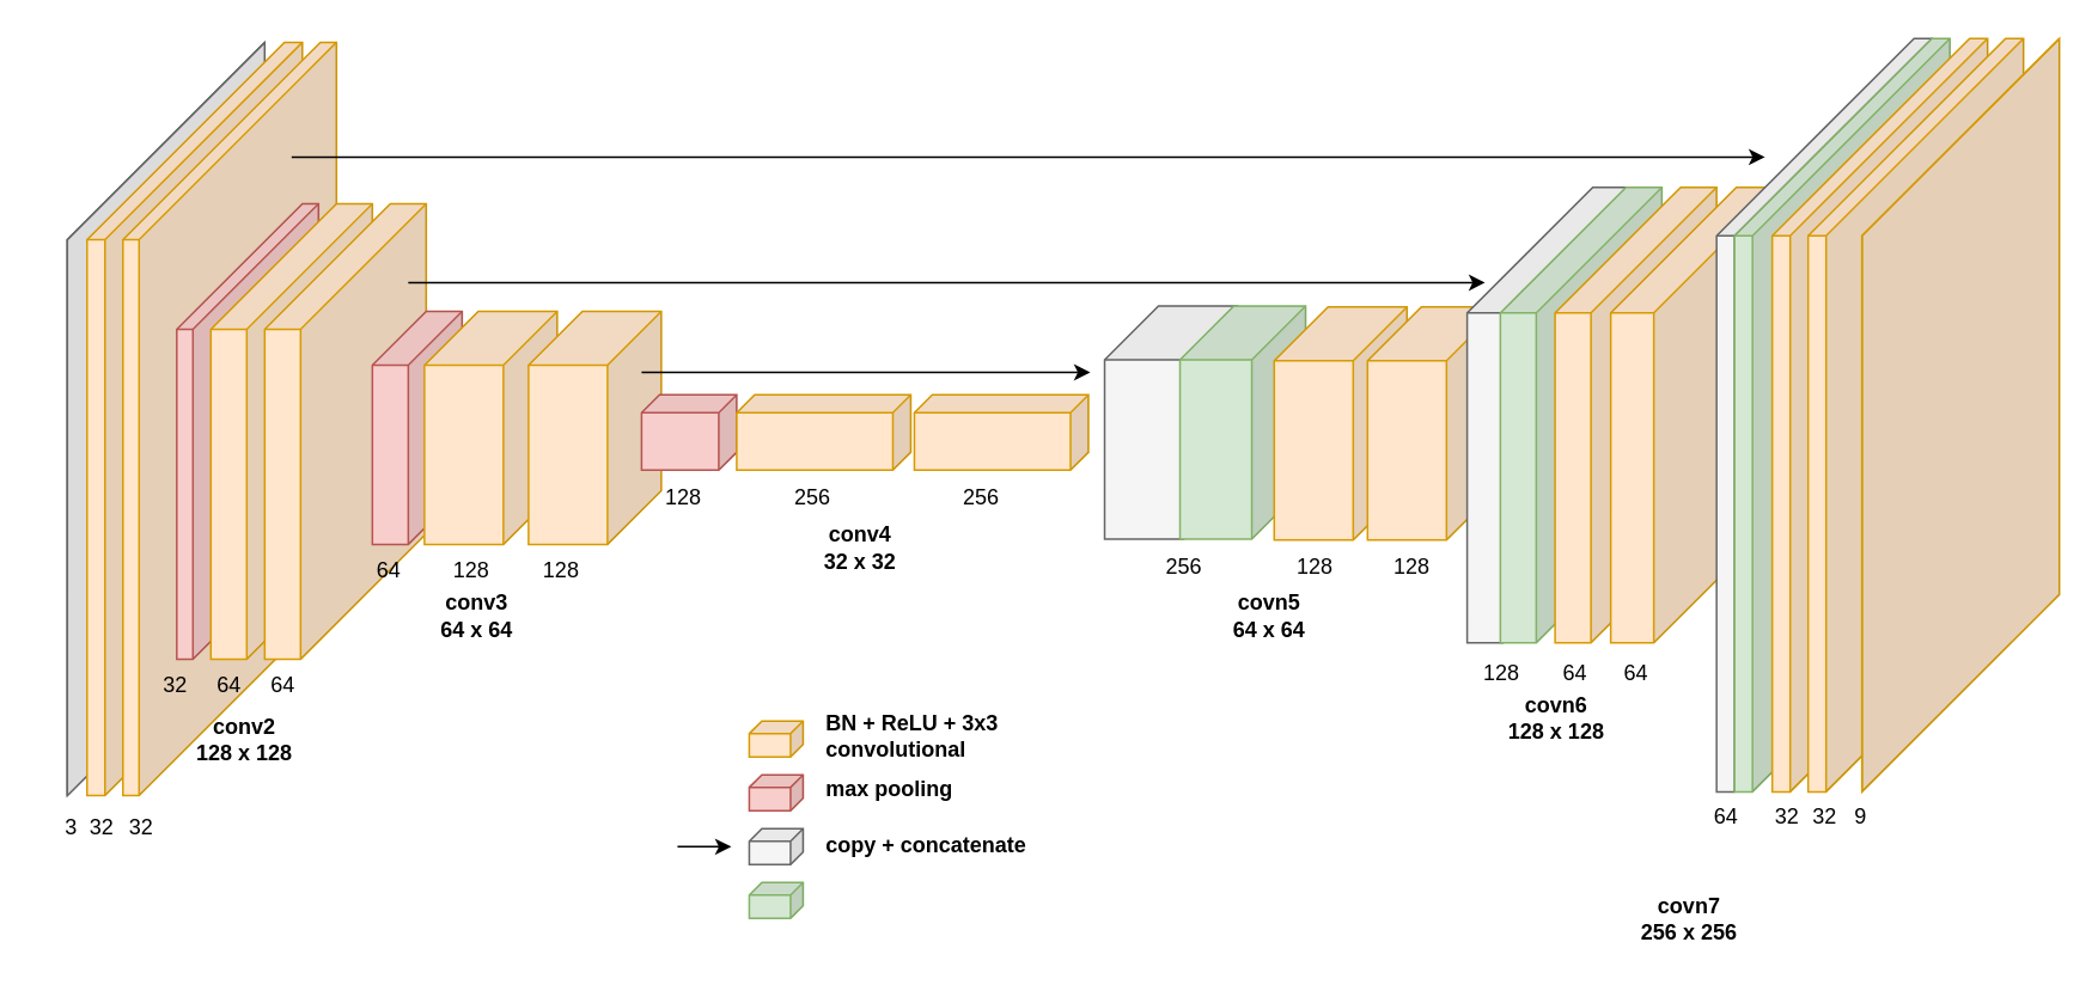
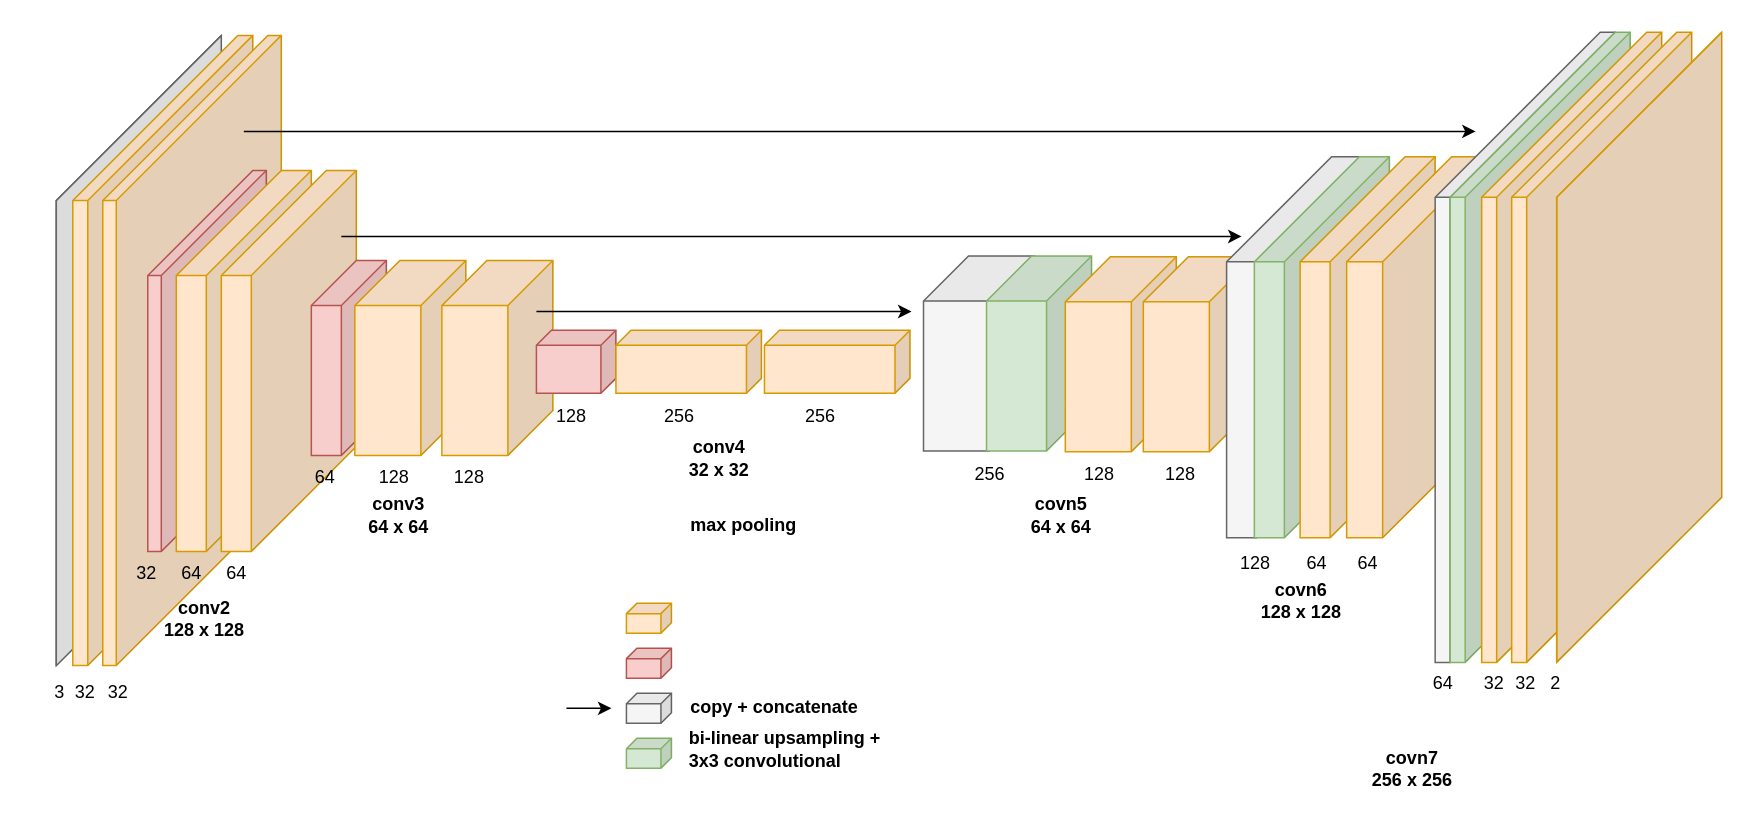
- <mxCell id="21" value="BN + ReLU + 3x3 convolutional" style="text;html=1;strokeColor=none;fillColor=none;align=left;verticalAlign=middle;whiteSpace=wrap;rounded=0;fontStyle=1" parent="1" vertex="1"><mxGeometry x="458" y="398.47" width="176" height="23.88" as="geometry" /></mxCell>
- <mxCell id="22" value="max pooling" style="text;html=1;strokeColor=none;fillColor=none;align=left;verticalAlign=middle;whiteSpace=wrap;rounded=0;fontStyle=1" parent="1" vertex="1"><mxGeometry x="458" y="428.47" width="138" height="23.88" as="geometry" /></mxCell>
+ <mxCell id="22" value="max pooling" style="text;html=1;strokeColor=none;fillColor=none;align=left;verticalAlign=middle;whiteSpace=wrap;rounded=0;fontStyle=1" parent="1" vertex="1"><mxGeometry x="458" y="338.47" width="138" height="23.88" as="geometry" /></mxCell>
- <mxCell id="66" value="9" style="text;html=1;strokeColor=none;fillColor=none;align=center;verticalAlign=middle;whiteSpace=wrap;rounded=0;" vertex="1" parent="1"><mxGeometry x="1007" y="439.94" width="59" height="30" as="geometry" /></mxCell>
+ <mxCell id="66" value="2" style="text;html=1;strokeColor=none;fillColor=none;align=center;verticalAlign=middle;whiteSpace=wrap;rounded=0;" vertex="1" parent="1"><mxGeometry x="1007" y="439.94" width="59" height="30" as="geometry" /></mxCell>
+ <mxCell id="24" value="bi-linear upsampling + 3x3 convolutional" style="text;html=1;strokeColor=none;fillColor=none;align=left;verticalAlign=middle;whiteSpace=wrap;rounded=0;fontStyle=1" parent="1" vertex="1"><mxGeometry x="457" y="487.53" width="138" height="23.88" as="geometry" /></mxCell>
